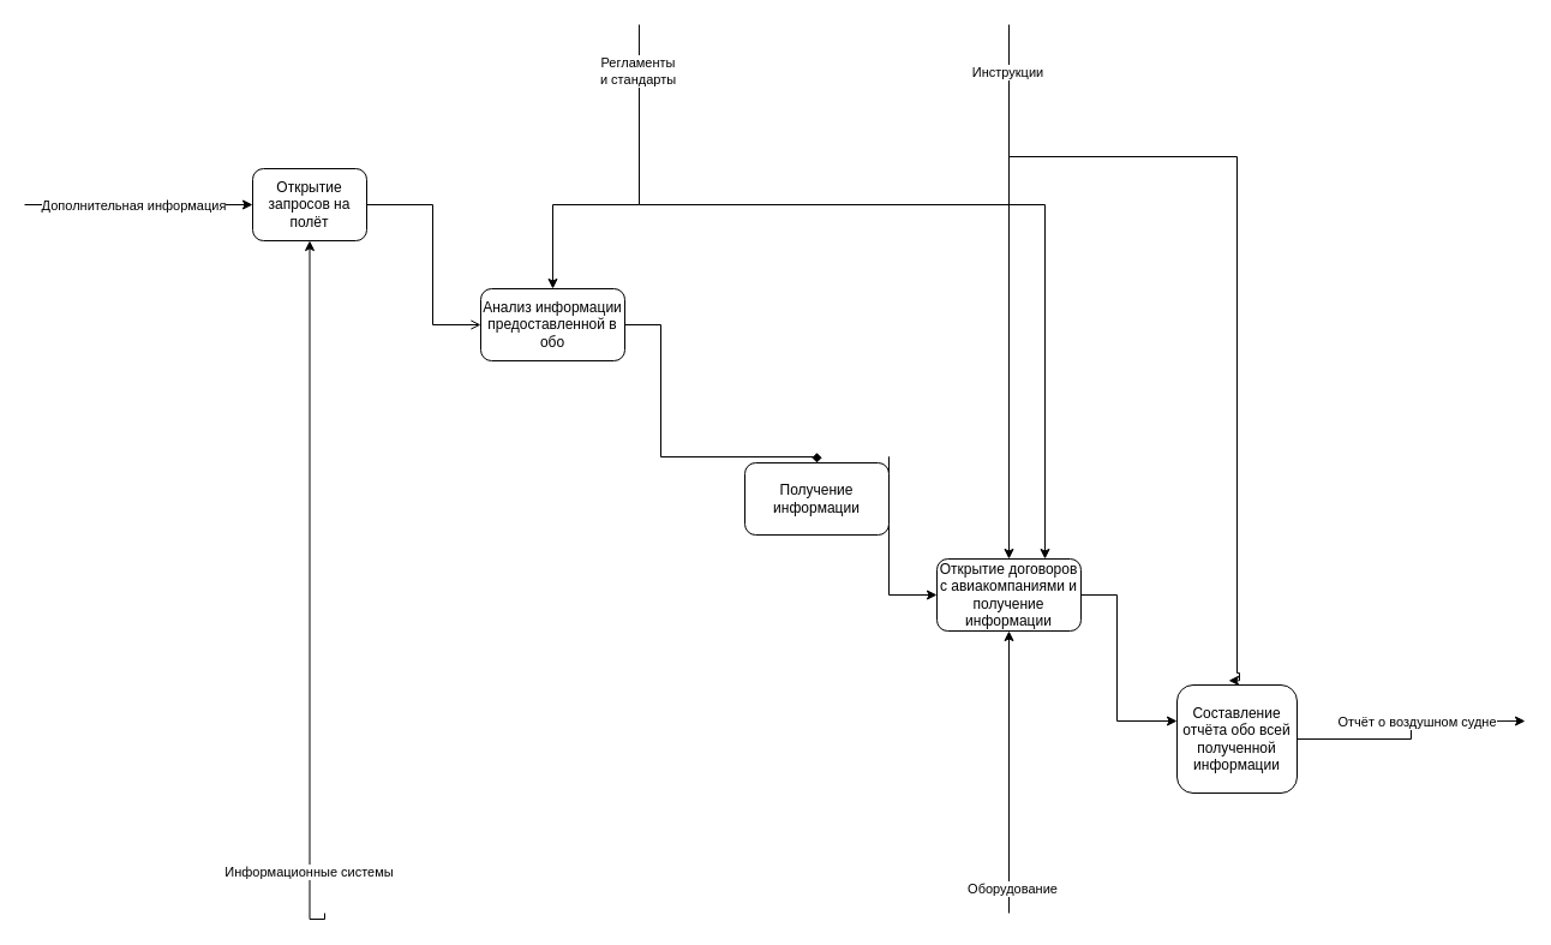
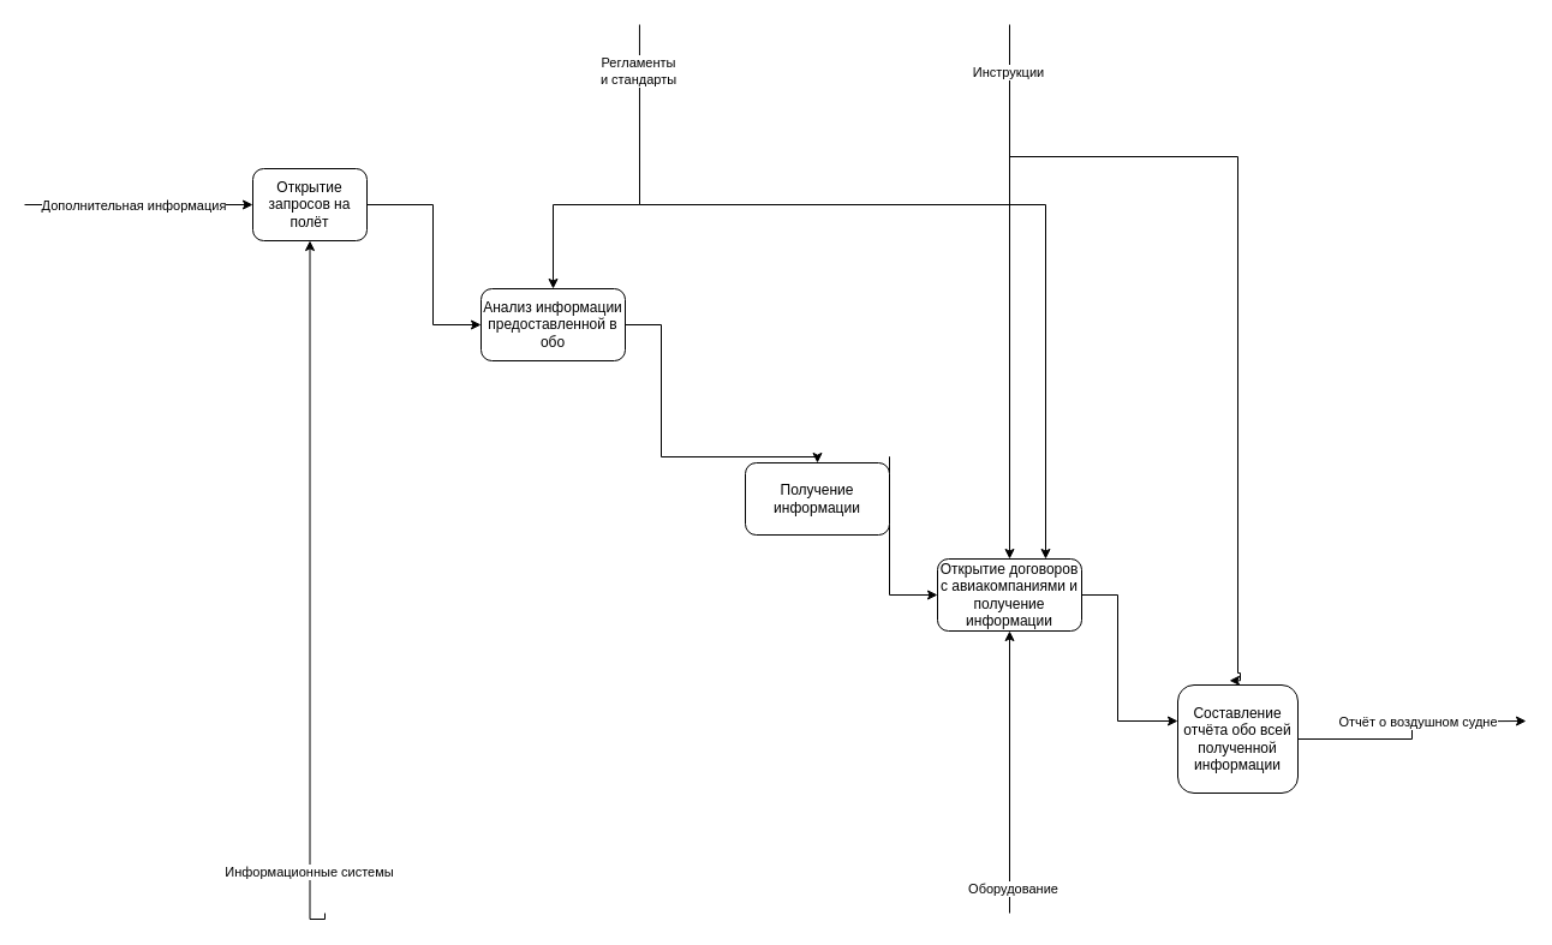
- <mxCell id="4" value="" style="edgeStyle=orthogonalEdgeStyle;rounded=0;orthogonalLoop=1;jettySize=auto;html=1;exitX=1;exitY=0.5;exitDx=0;exitDy=0;endArrow=open;" edge="1" parent="1" source="5" target="7"><mxGeometry relative="1" as="geometry"><Array as="points"><mxPoint x="360" y="170" /><mxPoint x="360" y="270" /></Array></mxGeometry></mxCell>
+ <mxCell id="4" value="" style="edgeStyle=orthogonalEdgeStyle;rounded=0;orthogonalLoop=1;jettySize=auto;html=1;exitX=1;exitY=0.5;exitDx=0;exitDy=0;" edge="1" parent="1" source="5" target="7"><mxGeometry relative="1" as="geometry"><Array as="points"><mxPoint x="360" y="170" /><mxPoint x="360" y="270" /></Array></mxGeometry></mxCell>
- <mxCell id="6" value="" style="edgeStyle=orthogonalEdgeStyle;rounded=0;orthogonalLoop=1;jettySize=auto;html=1;exitX=1;exitY=0.5;exitDx=0;exitDy=0;endArrow=diamond;" edge="1" parent="1" source="7" target="9"><mxGeometry relative="1" as="geometry"><Array as="points"><mxPoint x="550" y="270" /><mxPoint x="550" y="380" /></Array></mxGeometry></mxCell>
+ <mxCell id="6" value="" style="edgeStyle=orthogonalEdgeStyle;rounded=0;orthogonalLoop=1;jettySize=auto;html=1;exitX=1;exitY=0.5;exitDx=0;exitDy=0;" edge="1" parent="1" source="7" target="9"><mxGeometry relative="1" as="geometry"><Array as="points"><mxPoint x="550" y="270" /><mxPoint x="550" y="380" /></Array></mxGeometry></mxCell>
